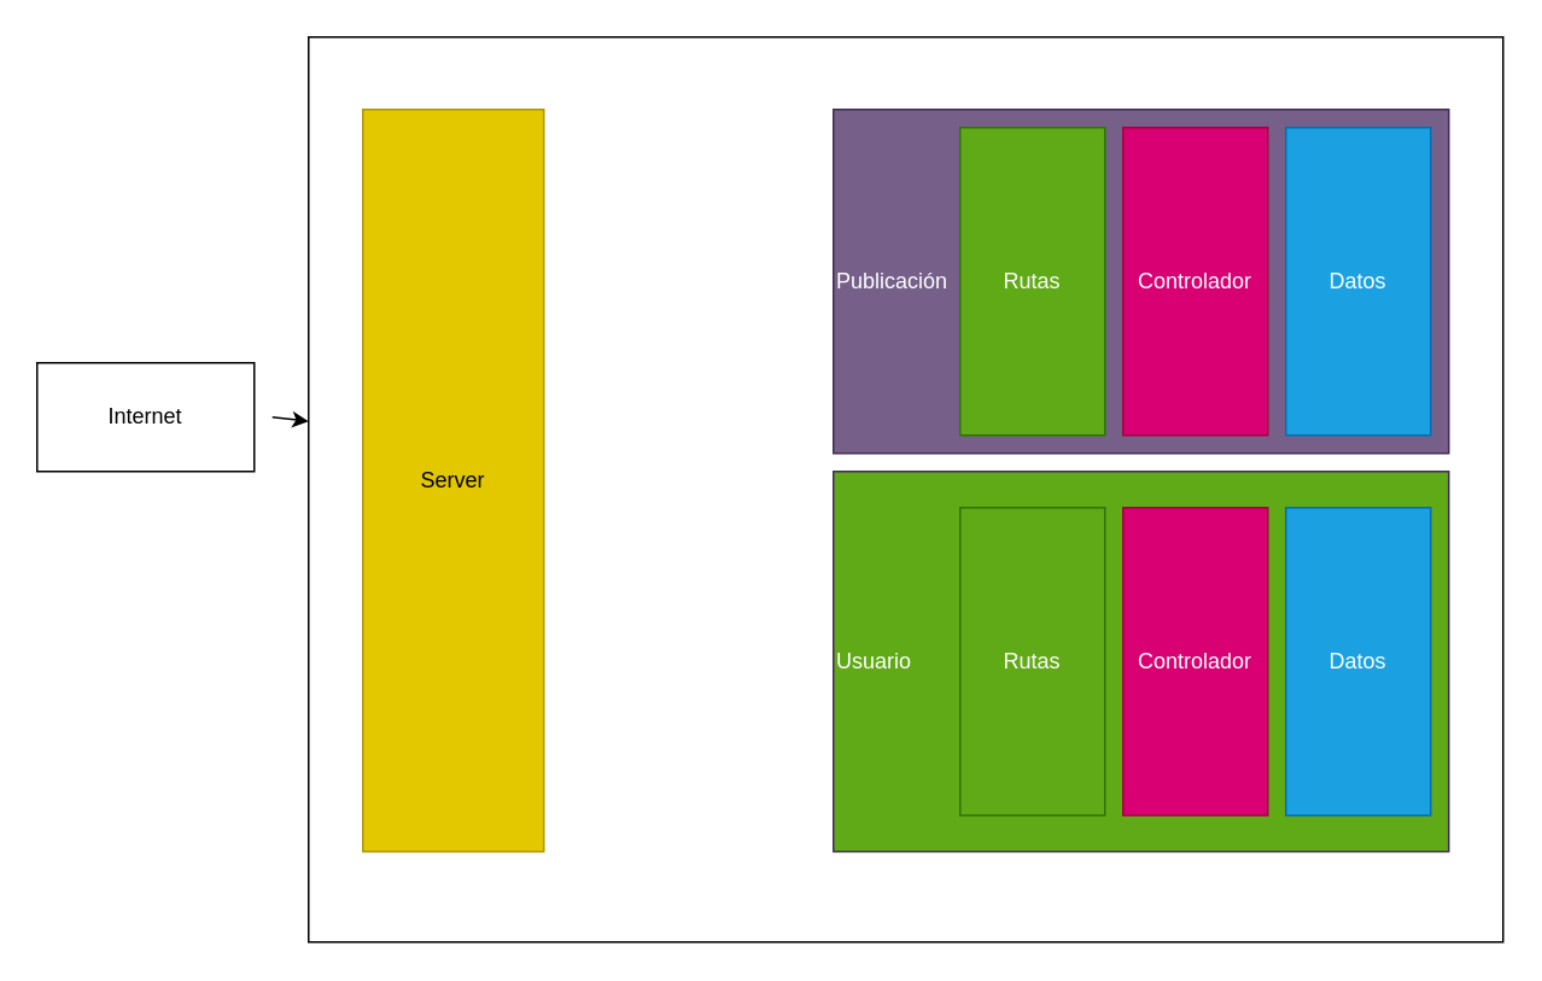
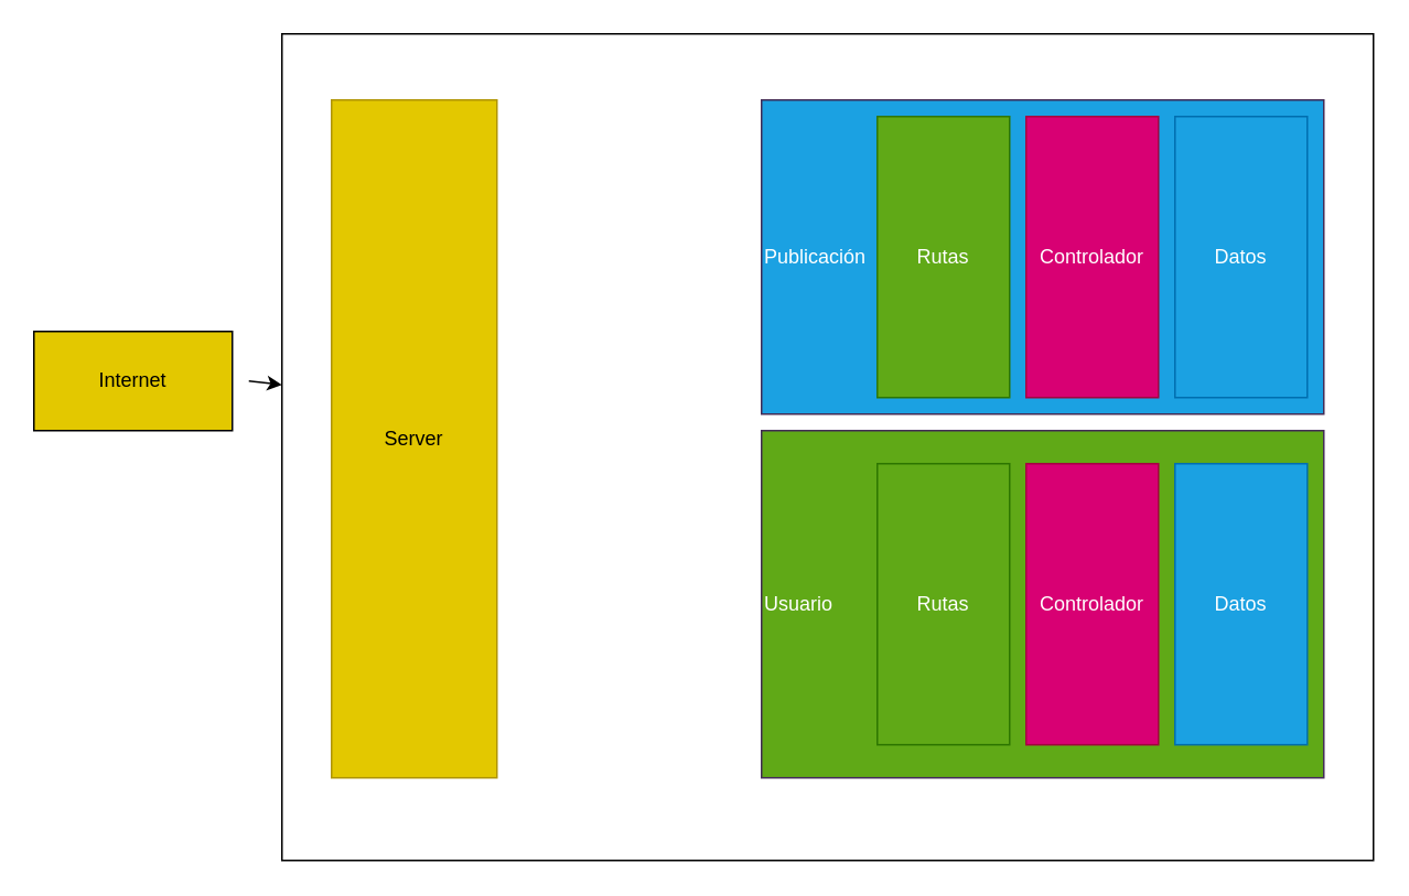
- <mxCell id="6" value="Publicación" style="rounded=0;whiteSpace=wrap;html=1;align=left;fillColor=#76608a;strokeColor=#432D57;fontColor=#ffffff;" vertex="1" parent="1"><mxGeometry x="460" y="60" width="340" height="190" as="geometry" /></mxCell>
+ <mxCell id="6" value="Publicación" style="rounded=0;whiteSpace=wrap;html=1;align=left;fillColor=#1ba1e2;strokeColor=#432D57;fontColor=#ffffff;" vertex="1" parent="1"><mxGeometry x="460" y="60" width="340" height="190" as="geometry" /></mxCell>
- <mxCell id="2" value="Internet" style="rounded=0;whiteSpace=wrap;html=1;" vertex="1" parent="1"><mxGeometry x="20" y="200" width="120" height="60" as="geometry" /></mxCell>
+ <mxCell id="2" value="Internet" style="rounded=0;whiteSpace=wrap;html=1;fillColor=#e3c800;" vertex="1" parent="1"><mxGeometry x="20" y="200" width="120" height="60" as="geometry" /></mxCell>
